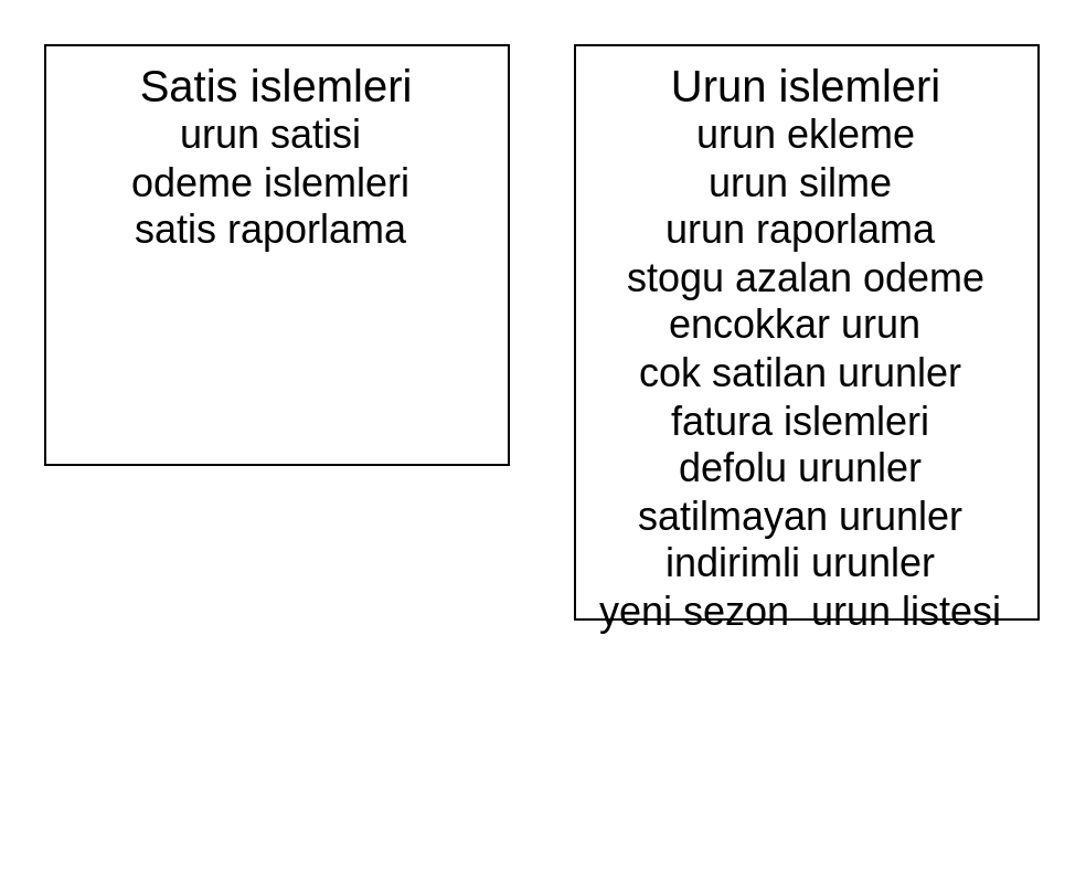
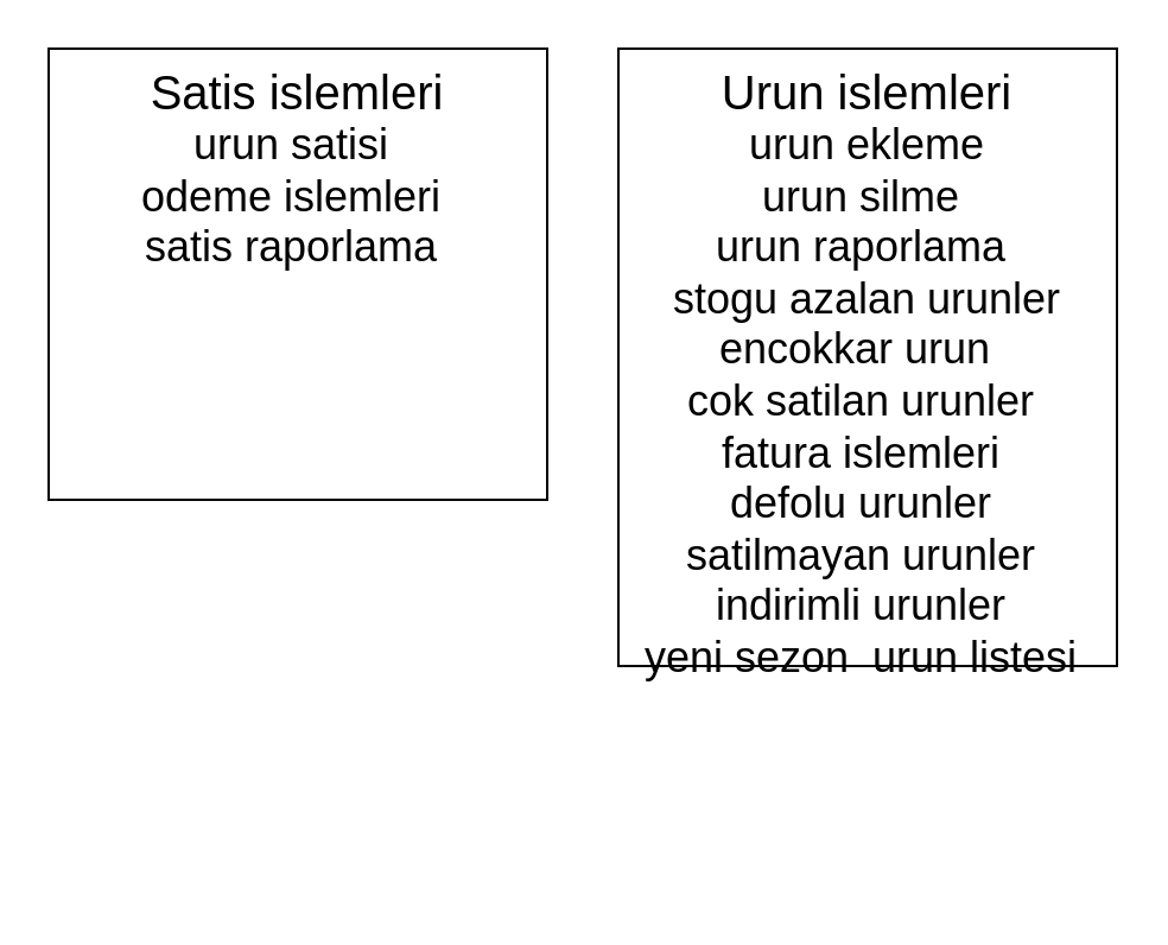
- <mxCell id="3" value="&lt;font&gt;&lt;font style=&quot;font-size: 20px&quot;&gt;Urun islemleri&lt;/font&gt;&lt;br&gt;&lt;span style=&quot;font-size: 18px&quot;&gt;urun ekleme&lt;br&gt;urun silme&amp;nbsp;&lt;br&gt;urun raporlama&amp;nbsp;&lt;br&gt;stogu azalan odeme&lt;br&gt;encokkar urun&amp;nbsp;&amp;nbsp;&lt;br&gt;cok satilan urunler&amp;nbsp;&lt;br&gt;fatura islemleri&amp;nbsp;&lt;br&gt;defolu urunler&amp;nbsp;&lt;br&gt;satilmayan urunler&amp;nbsp;&lt;br&gt;indirimli urunler&amp;nbsp;&lt;br&gt;yeni sezon&amp;nbsp; urun listesi&amp;nbsp;&lt;br&gt;&lt;br&gt;&lt;br&gt;&amp;nbsp;&lt;/span&gt;&lt;br&gt;&lt;br&gt;&lt;br&gt;&lt;br&gt;&lt;/font&gt;" style="rounded=0;whiteSpace=wrap;html=1;align=center;verticalAlign=top;" vertex="1" parent="1"><mxGeometry x="260" y="20" width="210" height="260" as="geometry" /></mxCell>
+ <mxCell id="3" value="&lt;font&gt;&lt;font style=&quot;font-size: 20px&quot;&gt;Urun islemleri&lt;/font&gt;&lt;br&gt;&lt;span style=&quot;font-size: 18px&quot;&gt;urun ekleme&lt;br&gt;urun silme&amp;nbsp;&lt;br&gt;urun raporlama&amp;nbsp;&lt;br&gt;stogu azalan urunler&lt;br&gt;encokkar urun&amp;nbsp;&amp;nbsp;&lt;br&gt;cok satilan urunler&amp;nbsp;&lt;br&gt;fatura islemleri&amp;nbsp;&lt;br&gt;defolu urunler&amp;nbsp;&lt;br&gt;satilmayan urunler&amp;nbsp;&lt;br&gt;indirimli urunler&amp;nbsp;&lt;br&gt;yeni sezon&amp;nbsp; urun listesi&amp;nbsp;&lt;br&gt;&lt;br&gt;&lt;br&gt;&amp;nbsp;&lt;/span&gt;&lt;br&gt;&lt;br&gt;&lt;br&gt;&lt;br&gt;&lt;/font&gt;" style="rounded=0;whiteSpace=wrap;html=1;align=center;verticalAlign=top;" vertex="1" parent="1"><mxGeometry x="260" y="20" width="210" height="260" as="geometry" /></mxCell>
